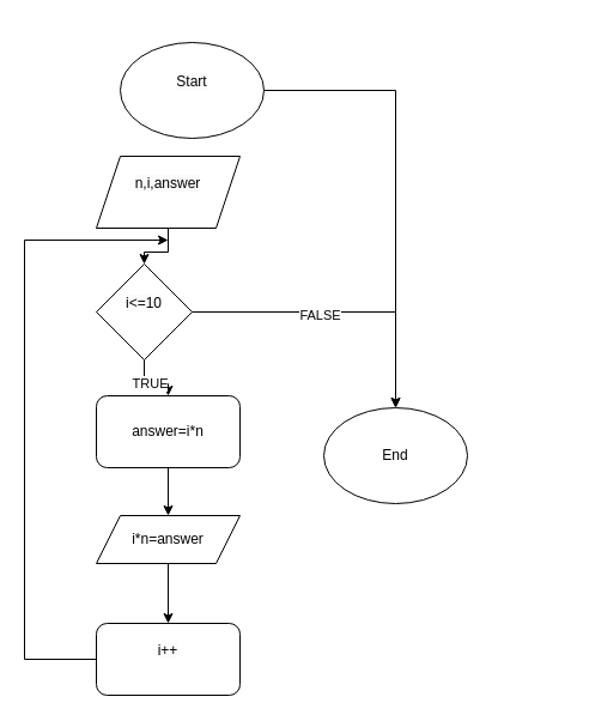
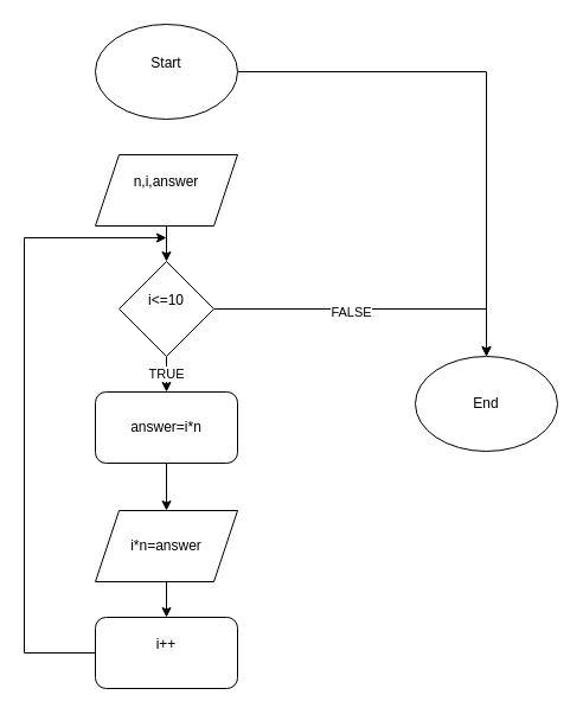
- <mxCell id="3" value="&#10;&lt;span style=&quot;color: rgb(0, 0, 0); font-family: Helvetica; font-size: 12px; font-style: normal; font-variant-ligatures: normal; font-variant-caps: normal; font-weight: 400; letter-spacing: normal; orphans: 2; text-align: center; text-indent: 0px; text-transform: none; widows: 2; word-spacing: 0px; -webkit-text-stroke-width: 0px; background-color: rgb(251, 251, 251); text-decoration-thickness: initial; text-decoration-style: initial; text-decoration-color: initial; float: none; display: inline !important;&quot;&gt;Start&lt;/span&gt;&#10;&#10;" style="ellipse;whiteSpace=wrap;html=1;" vertex="1" parent="1"><mxGeometry x="100" y="35" width="120" height="80" as="geometry" /></mxCell>
+ <mxCell id="3" value="&#10;&lt;span style=&quot;color: rgb(0, 0, 0); font-family: Helvetica; font-size: 12px; font-style: normal; font-variant-ligatures: normal; font-variant-caps: normal; font-weight: 400; letter-spacing: normal; orphans: 2; text-align: center; text-indent: 0px; text-transform: none; widows: 2; word-spacing: 0px; -webkit-text-stroke-width: 0px; background-color: rgb(251, 251, 251); text-decoration-thickness: initial; text-decoration-style: initial; text-decoration-color: initial; float: none; display: inline !important;&quot;&gt;Start&lt;/span&gt;&#10;&#10;" style="ellipse;whiteSpace=wrap;html=1;" vertex="1" parent="1"><mxGeometry x="80" y="20" width="120" height="80" as="geometry" /></mxCell>
- <mxCell id="9" value="&#10;&lt;span style=&quot;color: rgb(0, 0, 0); font-family: Helvetica; font-size: 12px; font-style: normal; font-variant-ligatures: normal; font-variant-caps: normal; font-weight: 400; letter-spacing: normal; orphans: 2; text-align: center; text-indent: 0px; text-transform: none; widows: 2; word-spacing: 0px; -webkit-text-stroke-width: 0px; background-color: rgb(251, 251, 251); text-decoration-thickness: initial; text-decoration-style: initial; text-decoration-color: initial; float: none; display: inline !important;&quot;&gt;i&amp;lt;=10&lt;/span&gt;&#10;&#10;" style="rhombus;whiteSpace=wrap;html=1;" vertex="1" parent="1"><mxGeometry x="80" y="220" width="80" height="80" as="geometry" /></mxCell>
+ <mxCell id="9" value="&#10;&lt;span style=&quot;color: rgb(0, 0, 0); font-family: Helvetica; font-size: 12px; font-style: normal; font-variant-ligatures: normal; font-variant-caps: normal; font-weight: 400; letter-spacing: normal; orphans: 2; text-align: center; text-indent: 0px; text-transform: none; widows: 2; word-spacing: 0px; -webkit-text-stroke-width: 0px; background-color: rgb(251, 251, 251); text-decoration-thickness: initial; text-decoration-style: initial; text-decoration-color: initial; float: none; display: inline !important;&quot;&gt;i&amp;lt;=10&lt;/span&gt;&#10;&#10;" style="rhombus;whiteSpace=wrap;html=1;" vertex="1" parent="1"><mxGeometry x="100" y="220" width="80" height="80" as="geometry" /></mxCell>
- <mxCell id="16" value="End" style="ellipse;whiteSpace=wrap;html=1;" vertex="1" parent="1"><mxGeometry x="270" y="340" width="120" height="80" as="geometry" /></mxCell>
+ <mxCell id="16" value="End" style="ellipse;whiteSpace=wrap;html=1;" vertex="1" parent="1"><mxGeometry x="350" y="300" width="120" height="80" as="geometry" /></mxCell>
- <mxCell id="13" value="i*n=answer" style="shape=parallelogram;perimeter=parallelogramPerimeter;whiteSpace=wrap;html=1;fixedSize=1;" vertex="1" parent="1"><mxGeometry x="80" y="430" width="120" height="40" as="geometry" /></mxCell>
+ <mxCell id="13" value="i*n=answer" style="shape=parallelogram;perimeter=parallelogramPerimeter;whiteSpace=wrap;html=1;fixedSize=1;" vertex="1" parent="1"><mxGeometry x="80" y="430" width="120" height="60" as="geometry" /></mxCell>
